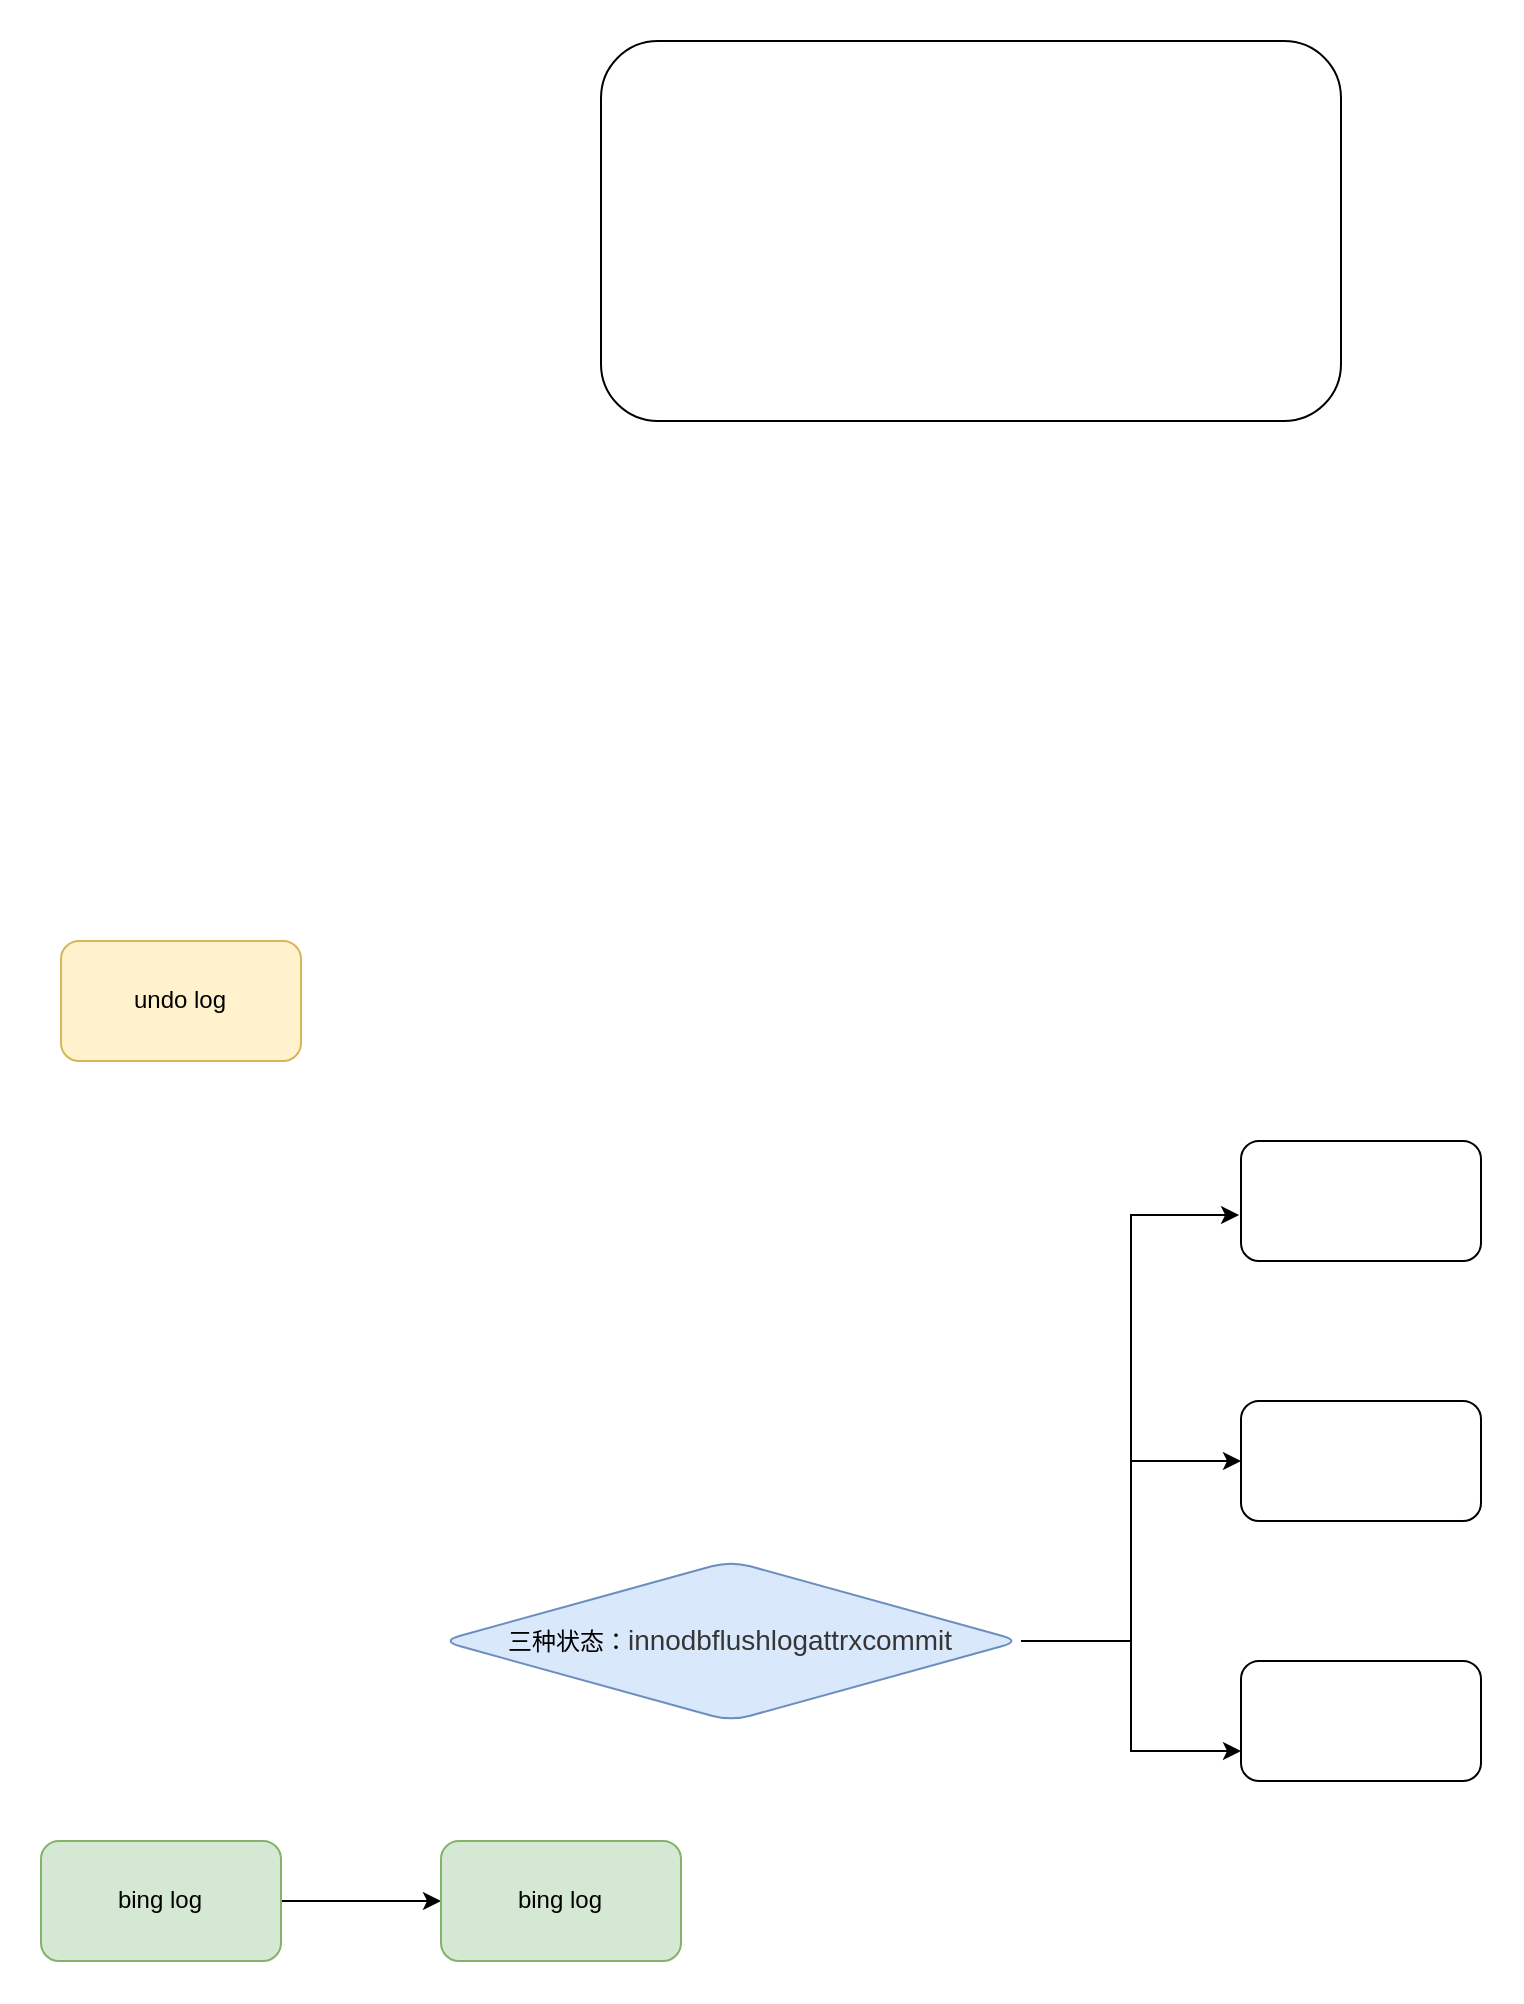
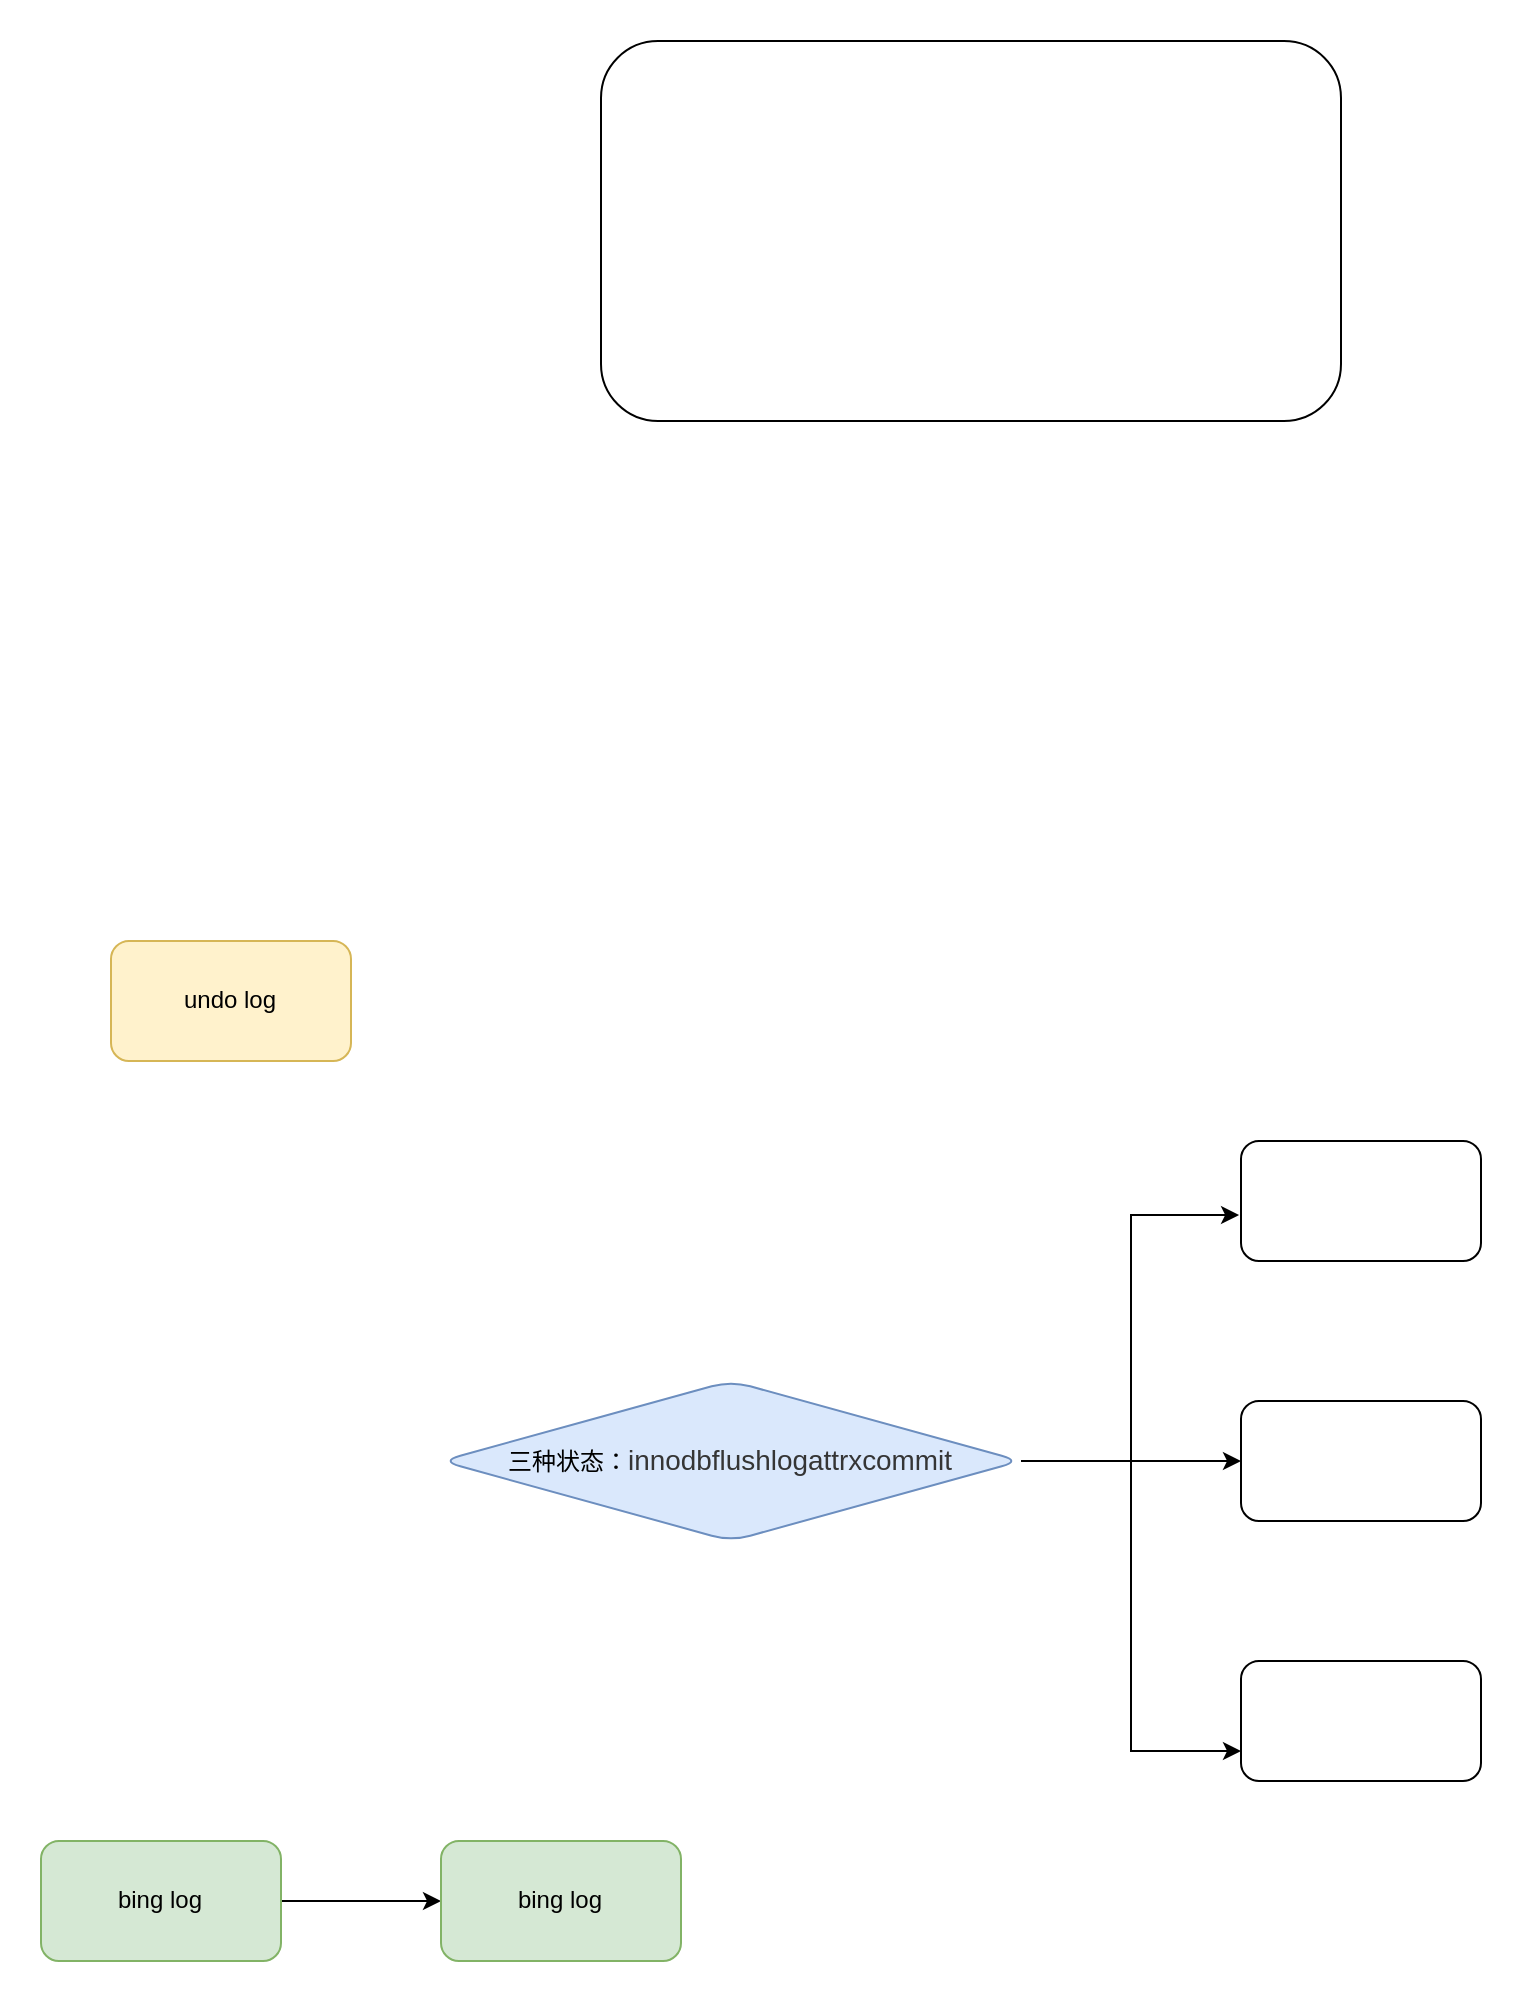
- <mxCell id="2" value="&lt;font style=&quot;vertical-align: inherit&quot;&gt;&lt;font style=&quot;vertical-align: inherit&quot;&gt;undo log&lt;/font&gt;&lt;/font&gt;" style="rounded=1;whiteSpace=wrap;html=1;fillColor=#fff2cc;strokeColor=#d6b656;" vertex="1" parent="1"><mxGeometry x="30" y="470" width="120" height="60" as="geometry" /></mxCell>
+ <mxCell id="2" value="&lt;font style=&quot;vertical-align: inherit&quot;&gt;&lt;font style=&quot;vertical-align: inherit&quot;&gt;undo log&lt;/font&gt;&lt;/font&gt;" style="rounded=1;whiteSpace=wrap;html=1;fillColor=#fff2cc;strokeColor=#d6b656;" vertex="1" parent="1"><mxGeometry x="55" y="470" width="120" height="60" as="geometry" /></mxCell>
- <mxCell id="9" value="三种状态：&lt;span style=&quot;font-size: 10.467pt ; color: rgb(53 , 53 , 53)&quot;&gt;innodb&lt;/span&gt;&lt;span style=&quot;font-size: 10.467pt ; color: rgb(53 , 53 , 53)&quot;&gt;flush&lt;/span&gt;&lt;span style=&quot;font-size: 10.467pt ; color: rgb(53 , 53 , 53)&quot;&gt;log&lt;/span&gt;&lt;span style=&quot;font-size: 10.467pt ; color: rgb(53 , 53 , 53)&quot;&gt;at&lt;/span&gt;&lt;span style=&quot;font-size: 10.467pt ; color: rgb(53 , 53 , 53)&quot;&gt;trx&lt;/span&gt;&lt;span style=&quot;font-size: 10.467pt ; color: rgb(53 , 53 , 53)&quot;&gt;commit&lt;/span&gt;" style="rhombus;whiteSpace=wrap;html=1;rounded=1;strokeColor=#6c8ebf;fillColor=#dae8fc;" vertex="1" parent="1"><mxGeometry x="220" y="780" width="290" height="80" as="geometry" /></mxCell>
+ <mxCell id="9" value="三种状态：&lt;span style=&quot;font-size: 10.467pt ; color: rgb(53 , 53 , 53)&quot;&gt;innodb&lt;/span&gt;&lt;span style=&quot;font-size: 10.467pt ; color: rgb(53 , 53 , 53)&quot;&gt;flush&lt;/span&gt;&lt;span style=&quot;font-size: 10.467pt ; color: rgb(53 , 53 , 53)&quot;&gt;log&lt;/span&gt;&lt;span style=&quot;font-size: 10.467pt ; color: rgb(53 , 53 , 53)&quot;&gt;at&lt;/span&gt;&lt;span style=&quot;font-size: 10.467pt ; color: rgb(53 , 53 , 53)&quot;&gt;trx&lt;/span&gt;&lt;span style=&quot;font-size: 10.467pt ; color: rgb(53 , 53 , 53)&quot;&gt;commit&lt;/span&gt;" style="rhombus;whiteSpace=wrap;html=1;rounded=1;strokeColor=#6c8ebf;fillColor=#dae8fc;" vertex="1" parent="1"><mxGeometry x="220" y="690" width="290" height="80" as="geometry" /></mxCell>
